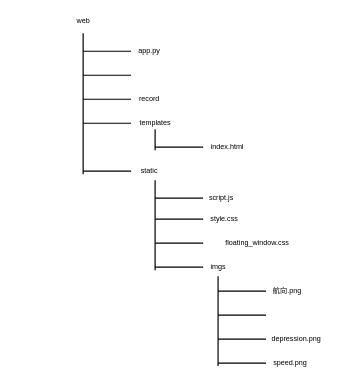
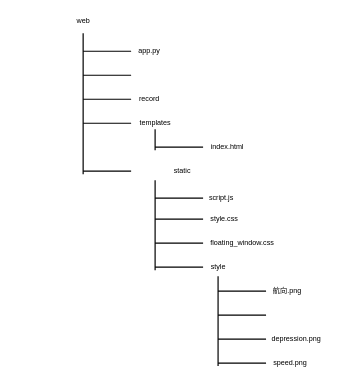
- <mxCell id="15" value="static" style="text;html=1;align=center;verticalAlign=middle;resizable=0;points=[];autosize=1;strokeColor=none;fillColor=none;" vertex="1" parent="1"><mxGeometry x="223" y="270" width="50" height="30" as="geometry" /></mxCell>
+ <mxCell id="15" value="static" style="text;html=1;align=center;verticalAlign=middle;resizable=0;points=[];autosize=1;strokeColor=none;fillColor=none;" vertex="1" parent="1"><mxGeometry x="278" y="270" width="50" height="30" as="geometry" /></mxCell>
- <mxCell id="22" value="floating_window.css" style="text;html=1;align=center;verticalAlign=middle;resizable=0;points=[];autosize=1;strokeColor=none;fillColor=none;" vertex="1" parent="1"><mxGeometry x="363" y="390" width="130" height="30" as="geometry" /></mxCell>
+ <mxCell id="22" value="floating_window.css" style="text;html=1;align=center;verticalAlign=middle;resizable=0;points=[];autosize=1;strokeColor=none;fillColor=none;" vertex="1" parent="1"><mxGeometry x="338" y="390" width="130" height="30" as="geometry" /></mxCell>
- <mxCell id="24" value="imgs" style="text;html=1;align=center;verticalAlign=middle;resizable=0;points=[];autosize=1;strokeColor=none;fillColor=none;" vertex="1" parent="1"><mxGeometry x="338" y="430" width="50" height="30" as="geometry" /></mxCell>
+ <mxCell id="24" value="style" style="text;html=1;align=center;verticalAlign=middle;resizable=0;points=[];autosize=1;strokeColor=none;fillColor=none;" vertex="1" parent="1"><mxGeometry x="338" y="430" width="50" height="30" as="geometry" /></mxCell>
